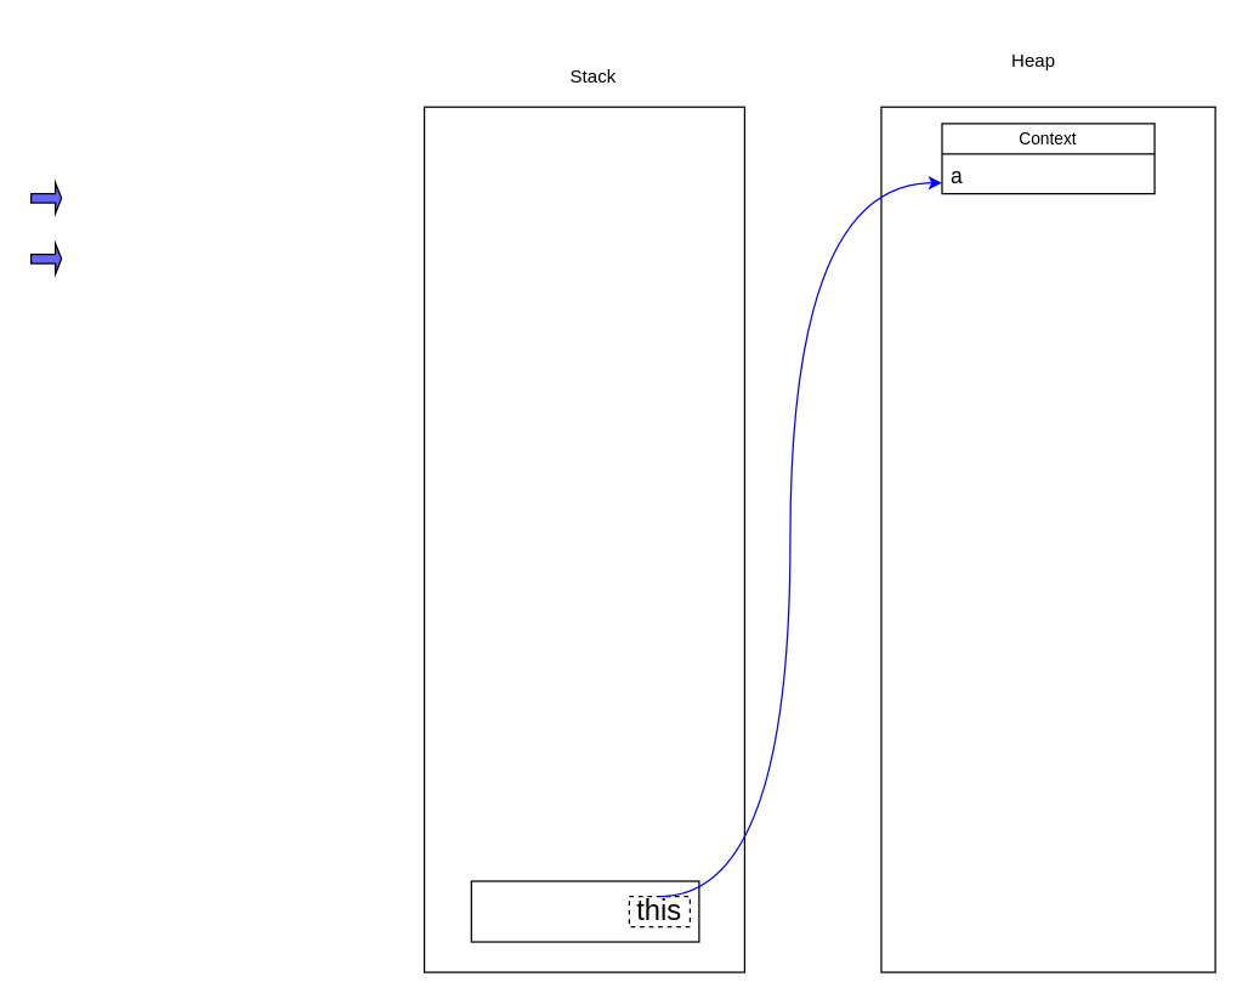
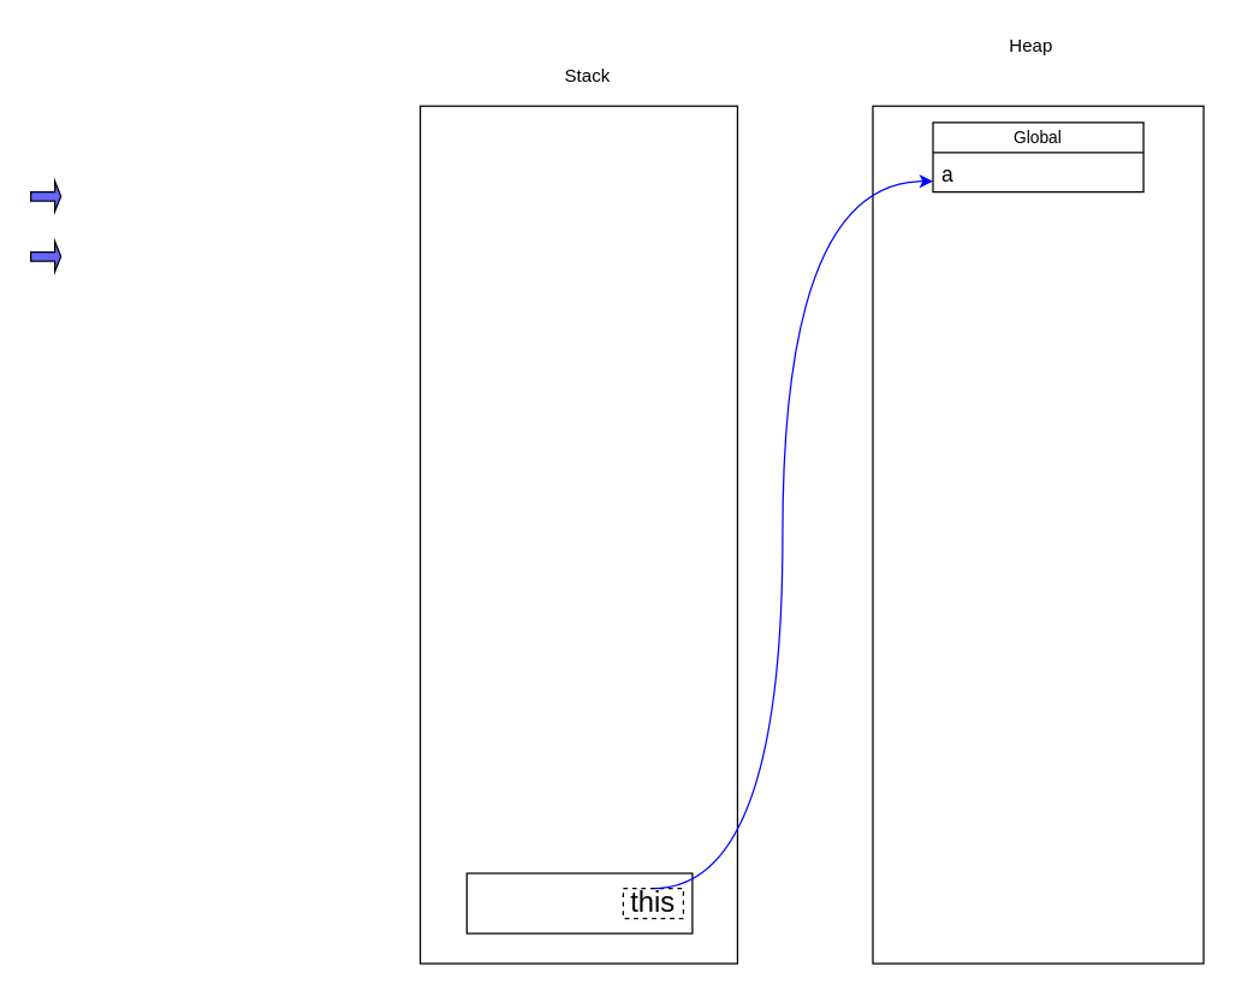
- <mxCell id="5" value="Heap" style="text;html=1;resizable=0;autosize=1;align=center;verticalAlign=middle;points=[];fillColor=none;strokeColor=none;rounded=0;" parent="1" vertex="1"><mxGeometry x="660" y="30" width="40" height="20" as="geometry" /></mxCell>
+ <mxCell id="5" value="Heap" style="text;html=1;resizable=0;autosize=1;align=center;verticalAlign=middle;points=[];fillColor=none;strokeColor=none;rounded=0;" parent="1" vertex="1"><mxGeometry x="665" y="20" width="40" height="20" as="geometry" /></mxCell>
- <mxCell id="11" value="Context" style="swimlane;fontStyle=0;childLayout=stackLayout;horizontal=1;startSize=20;fillColor=none;horizontalStack=0;resizeParent=1;resizeParentMax=0;resizeLast=0;collapsible=1;marginBottom=0;fontSize=11;" parent="6" vertex="1"><mxGeometry x="620" y="81" width="140" height="46" as="geometry"><mxRectangle x="620" y="111" width="90" height="30" as="alternateBounds" /></mxGeometry></mxCell>
+ <mxCell id="11" value="Global" style="swimlane;fontStyle=0;childLayout=stackLayout;horizontal=1;startSize=20;fillColor=none;horizontalStack=0;resizeParent=1;resizeParentMax=0;resizeLast=0;collapsible=1;marginBottom=0;fontSize=11;" parent="6" vertex="1"><mxGeometry x="620" y="81" width="140" height="46" as="geometry"><mxRectangle x="620" y="111" width="90" height="30" as="alternateBounds" /></mxGeometry></mxCell>
